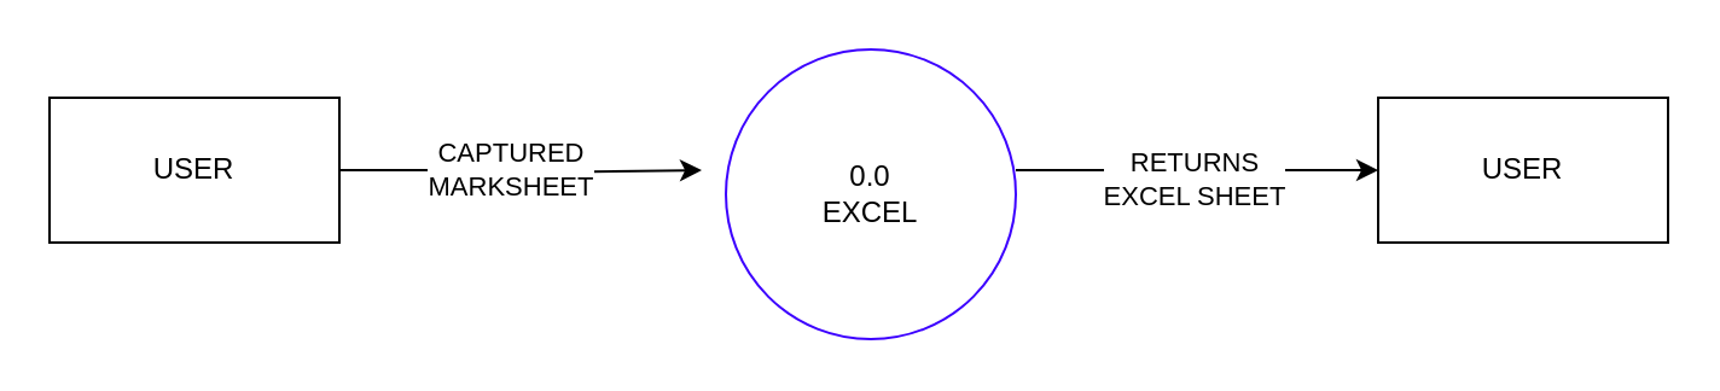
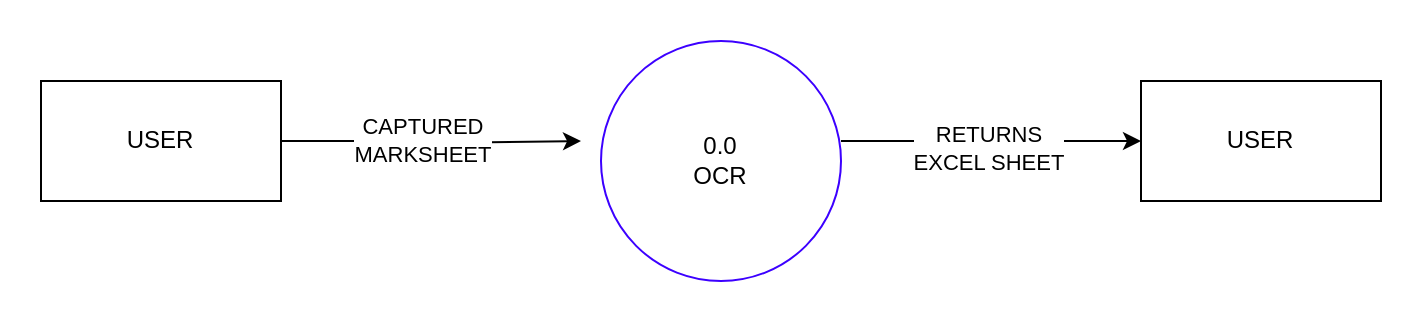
- <mxCell id="6" value="0.0&lt;div&gt;EXCEL&lt;/div&gt;" style="ellipse;whiteSpace=wrap;html=1;aspect=fixed;strokeColor=#3C00FF;" vertex="1" parent="1"><mxGeometry x="300" y="20" width="120" height="120" as="geometry" /></mxCell>
+ <mxCell id="6" value="0.0&lt;div&gt;OCR&lt;/div&gt;" style="ellipse;whiteSpace=wrap;html=1;aspect=fixed;strokeColor=#3C00FF;" vertex="1" parent="1"><mxGeometry x="300" y="20" width="120" height="120" as="geometry" /></mxCell>
